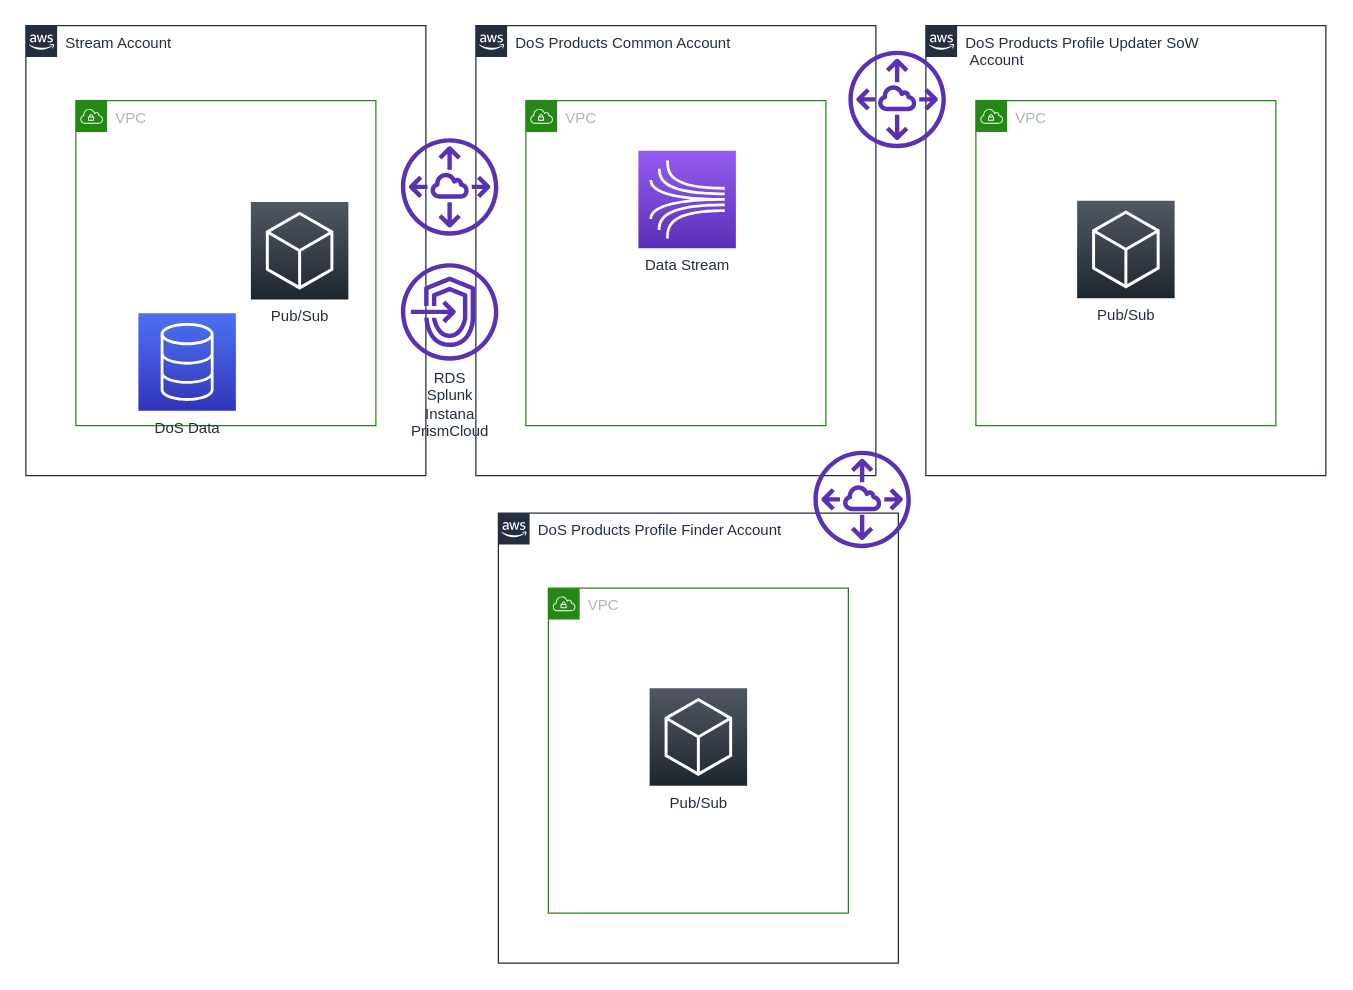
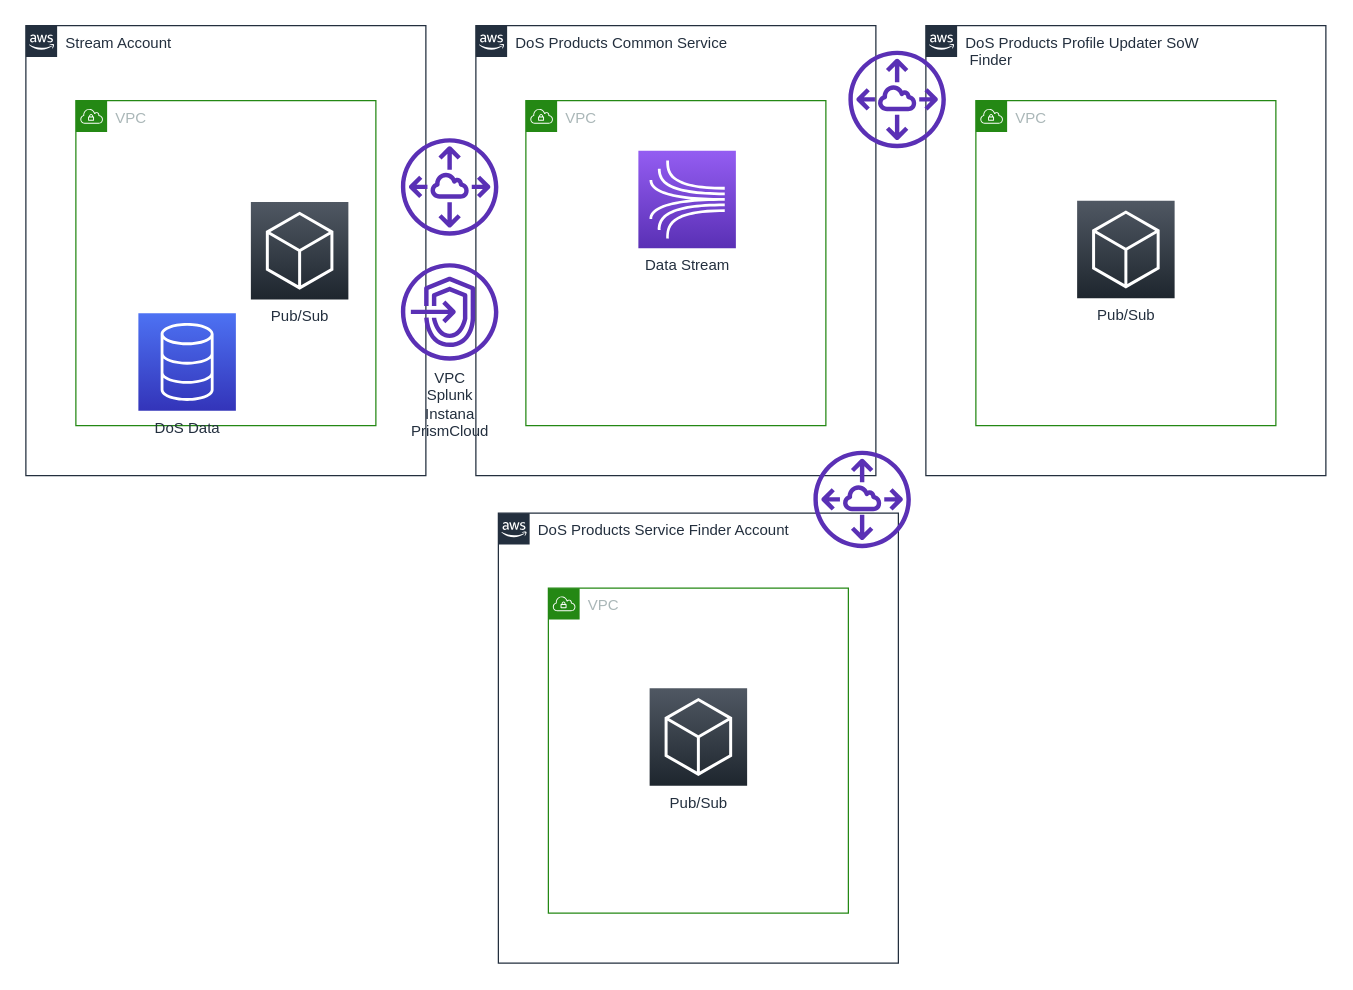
- <mxCell id="3" value="DoS Products Common Account" style="points=[[0,0],[0.25,0],[0.5,0],[0.75,0],[1,0],[1,0.25],[1,0.5],[1,0.75],[1,1],[0.75,1],[0.5,1],[0.25,1],[0,1],[0,0.75],[0,0.5],[0,0.25]];outlineConnect=0;gradientColor=none;html=1;whiteSpace=wrap;fontSize=12;fontStyle=0;shape=mxgraph.aws4.group;grIcon=mxgraph.aws4.group_aws_cloud_alt;strokeColor=#232F3E;fillColor=none;verticalAlign=top;align=left;spacingLeft=30;fontColor=#232F3E;dashed=0;" parent="1" vertex="1"><mxGeometry x="380" y="20" width="320" height="360" as="geometry" /></mxCell>
+ <mxCell id="3" value="DoS Products Common Service" style="points=[[0,0],[0.25,0],[0.5,0],[0.75,0],[1,0],[1,0.25],[1,0.5],[1,0.75],[1,1],[0.75,1],[0.5,1],[0.25,1],[0,1],[0,0.75],[0,0.5],[0,0.25]];outlineConnect=0;gradientColor=none;html=1;whiteSpace=wrap;fontSize=12;fontStyle=0;shape=mxgraph.aws4.group;grIcon=mxgraph.aws4.group_aws_cloud_alt;strokeColor=#232F3E;fillColor=none;verticalAlign=top;align=left;spacingLeft=30;fontColor=#232F3E;dashed=0;" parent="1" vertex="1"><mxGeometry x="380" y="20" width="320" height="360" as="geometry" /></mxCell>
- <mxCell id="4" value="DoS Products Profile Updater SoW&lt;br&gt;&amp;nbsp;Account" style="points=[[0,0],[0.25,0],[0.5,0],[0.75,0],[1,0],[1,0.25],[1,0.5],[1,0.75],[1,1],[0.75,1],[0.5,1],[0.25,1],[0,1],[0,0.75],[0,0.5],[0,0.25]];outlineConnect=0;gradientColor=none;html=1;whiteSpace=wrap;fontSize=12;fontStyle=0;shape=mxgraph.aws4.group;grIcon=mxgraph.aws4.group_aws_cloud_alt;strokeColor=#232F3E;fillColor=none;verticalAlign=top;align=left;spacingLeft=30;fontColor=#232F3E;dashed=0;" parent="1" vertex="1"><mxGeometry x="740" y="20" width="320" height="360" as="geometry" /></mxCell>
+ <mxCell id="4" value="DoS Products Profile Updater SoW&lt;br&gt;&amp;nbsp;Finder" style="points=[[0,0],[0.25,0],[0.5,0],[0.75,0],[1,0],[1,0.25],[1,0.5],[1,0.75],[1,1],[0.75,1],[0.5,1],[0.25,1],[0,1],[0,0.75],[0,0.5],[0,0.25]];outlineConnect=0;gradientColor=none;html=1;whiteSpace=wrap;fontSize=12;fontStyle=0;shape=mxgraph.aws4.group;grIcon=mxgraph.aws4.group_aws_cloud_alt;strokeColor=#232F3E;fillColor=none;verticalAlign=top;align=left;spacingLeft=30;fontColor=#232F3E;dashed=0;" parent="1" vertex="1"><mxGeometry x="740" y="20" width="320" height="360" as="geometry" /></mxCell>
- <mxCell id="18" value="RDS&lt;br&gt;Splunk&lt;br&gt;Instana&lt;br&gt;PrismCloud" style="outlineConnect=0;fontColor=#232F3E;gradientColor=none;fillColor=#5A30B5;strokeColor=none;dashed=0;verticalLabelPosition=bottom;verticalAlign=top;align=center;html=1;fontSize=12;fontStyle=0;aspect=fixed;pointerEvents=1;shape=mxgraph.aws4.endpoints;" parent="1" vertex="1"><mxGeometry x="320" y="210" width="78" height="78" as="geometry" /></mxCell>
+ <mxCell id="18" value="VPC&lt;br&gt;Splunk&lt;br&gt;Instana&lt;br&gt;PrismCloud" style="outlineConnect=0;fontColor=#232F3E;gradientColor=none;fillColor=#5A30B5;strokeColor=none;dashed=0;verticalLabelPosition=bottom;verticalAlign=top;align=center;html=1;fontSize=12;fontStyle=0;aspect=fixed;pointerEvents=1;shape=mxgraph.aws4.endpoints;" parent="1" vertex="1"><mxGeometry x="320" y="210" width="78" height="78" as="geometry" /></mxCell>
- <mxCell id="14" value="DoS Products Profile Finder Account" style="points=[[0,0],[0.25,0],[0.5,0],[0.75,0],[1,0],[1,0.25],[1,0.5],[1,0.75],[1,1],[0.75,1],[0.5,1],[0.25,1],[0,1],[0,0.75],[0,0.5],[0,0.25]];outlineConnect=0;gradientColor=none;html=1;whiteSpace=wrap;fontSize=12;fontStyle=0;shape=mxgraph.aws4.group;grIcon=mxgraph.aws4.group_aws_cloud_alt;strokeColor=#232F3E;fillColor=none;verticalAlign=top;align=left;spacingLeft=30;fontColor=#232F3E;dashed=0;" parent="1" vertex="1"><mxGeometry x="398" y="410" width="320" height="360" as="geometry" /></mxCell>
+ <mxCell id="14" value="DoS Products Service Finder Account" style="points=[[0,0],[0.25,0],[0.5,0],[0.75,0],[1,0],[1,0.25],[1,0.5],[1,0.75],[1,1],[0.75,1],[0.5,1],[0.25,1],[0,1],[0,0.75],[0,0.5],[0,0.25]];outlineConnect=0;gradientColor=none;html=1;whiteSpace=wrap;fontSize=12;fontStyle=0;shape=mxgraph.aws4.group;grIcon=mxgraph.aws4.group_aws_cloud_alt;strokeColor=#232F3E;fillColor=none;verticalAlign=top;align=left;spacingLeft=30;fontColor=#232F3E;dashed=0;" parent="1" vertex="1"><mxGeometry x="398" y="410" width="320" height="360" as="geometry" /></mxCell>
